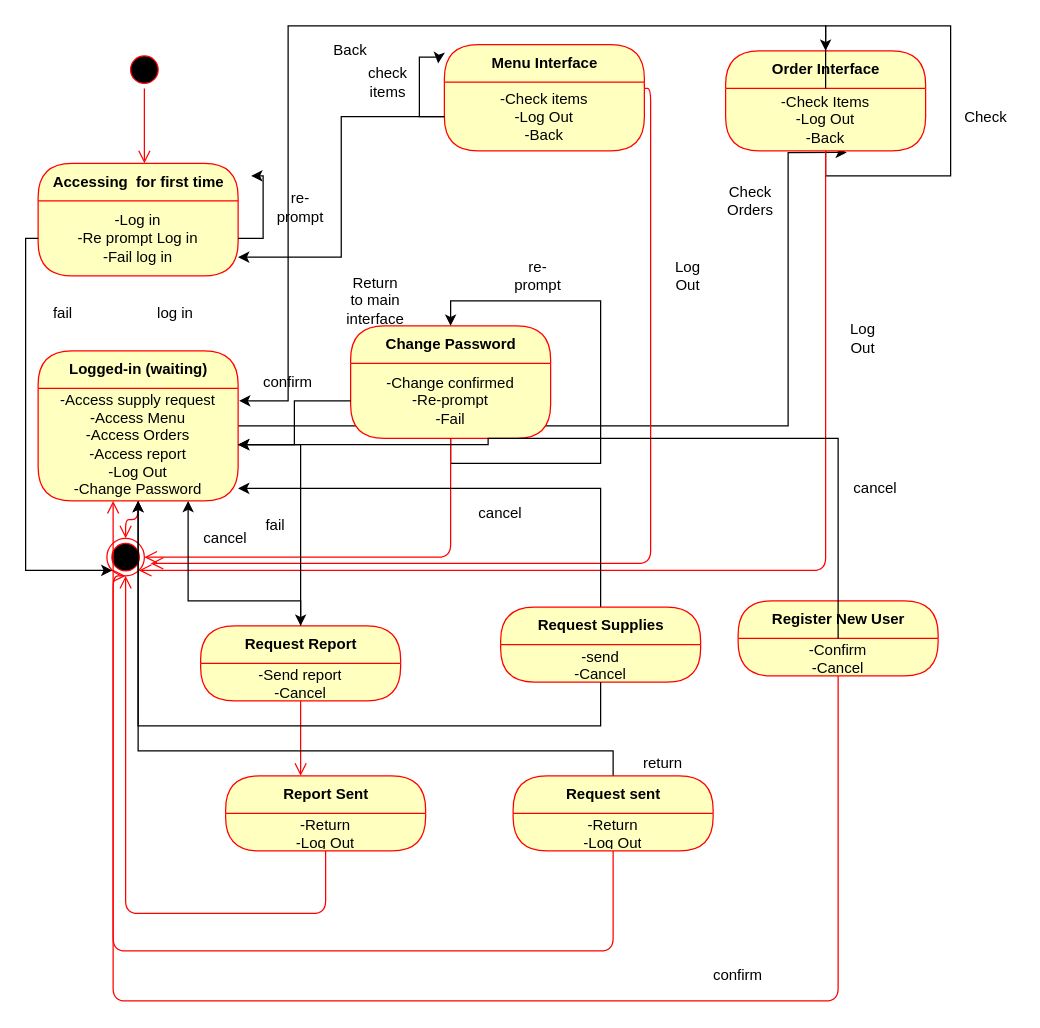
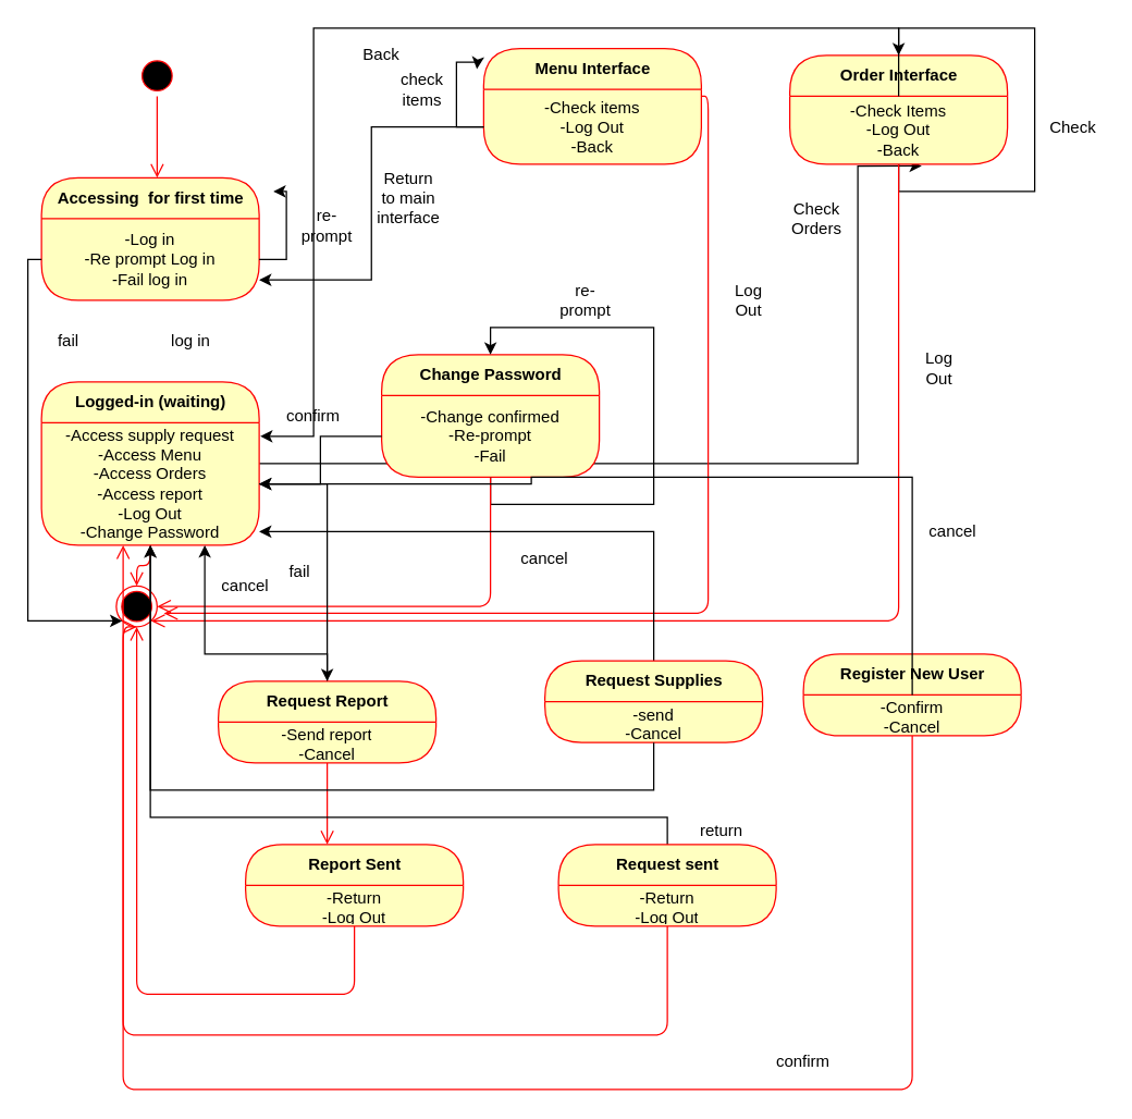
- <mxCell id="32" value="Return to main interface" style="text;html=1;strokeColor=none;fillColor=none;align=center;verticalAlign=middle;whiteSpace=wrap;rounded=0;" vertex="1" parent="1"><mxGeometry x="280" y="230" width="40" height="20" as="geometry" /></mxCell>
+ <mxCell id="32" value="Return to main interface" style="text;html=1;strokeColor=none;fillColor=none;align=center;verticalAlign=middle;whiteSpace=wrap;rounded=0;" vertex="1" parent="1"><mxGeometry x="280" y="135" width="40" height="20" as="geometry" /></mxCell>
